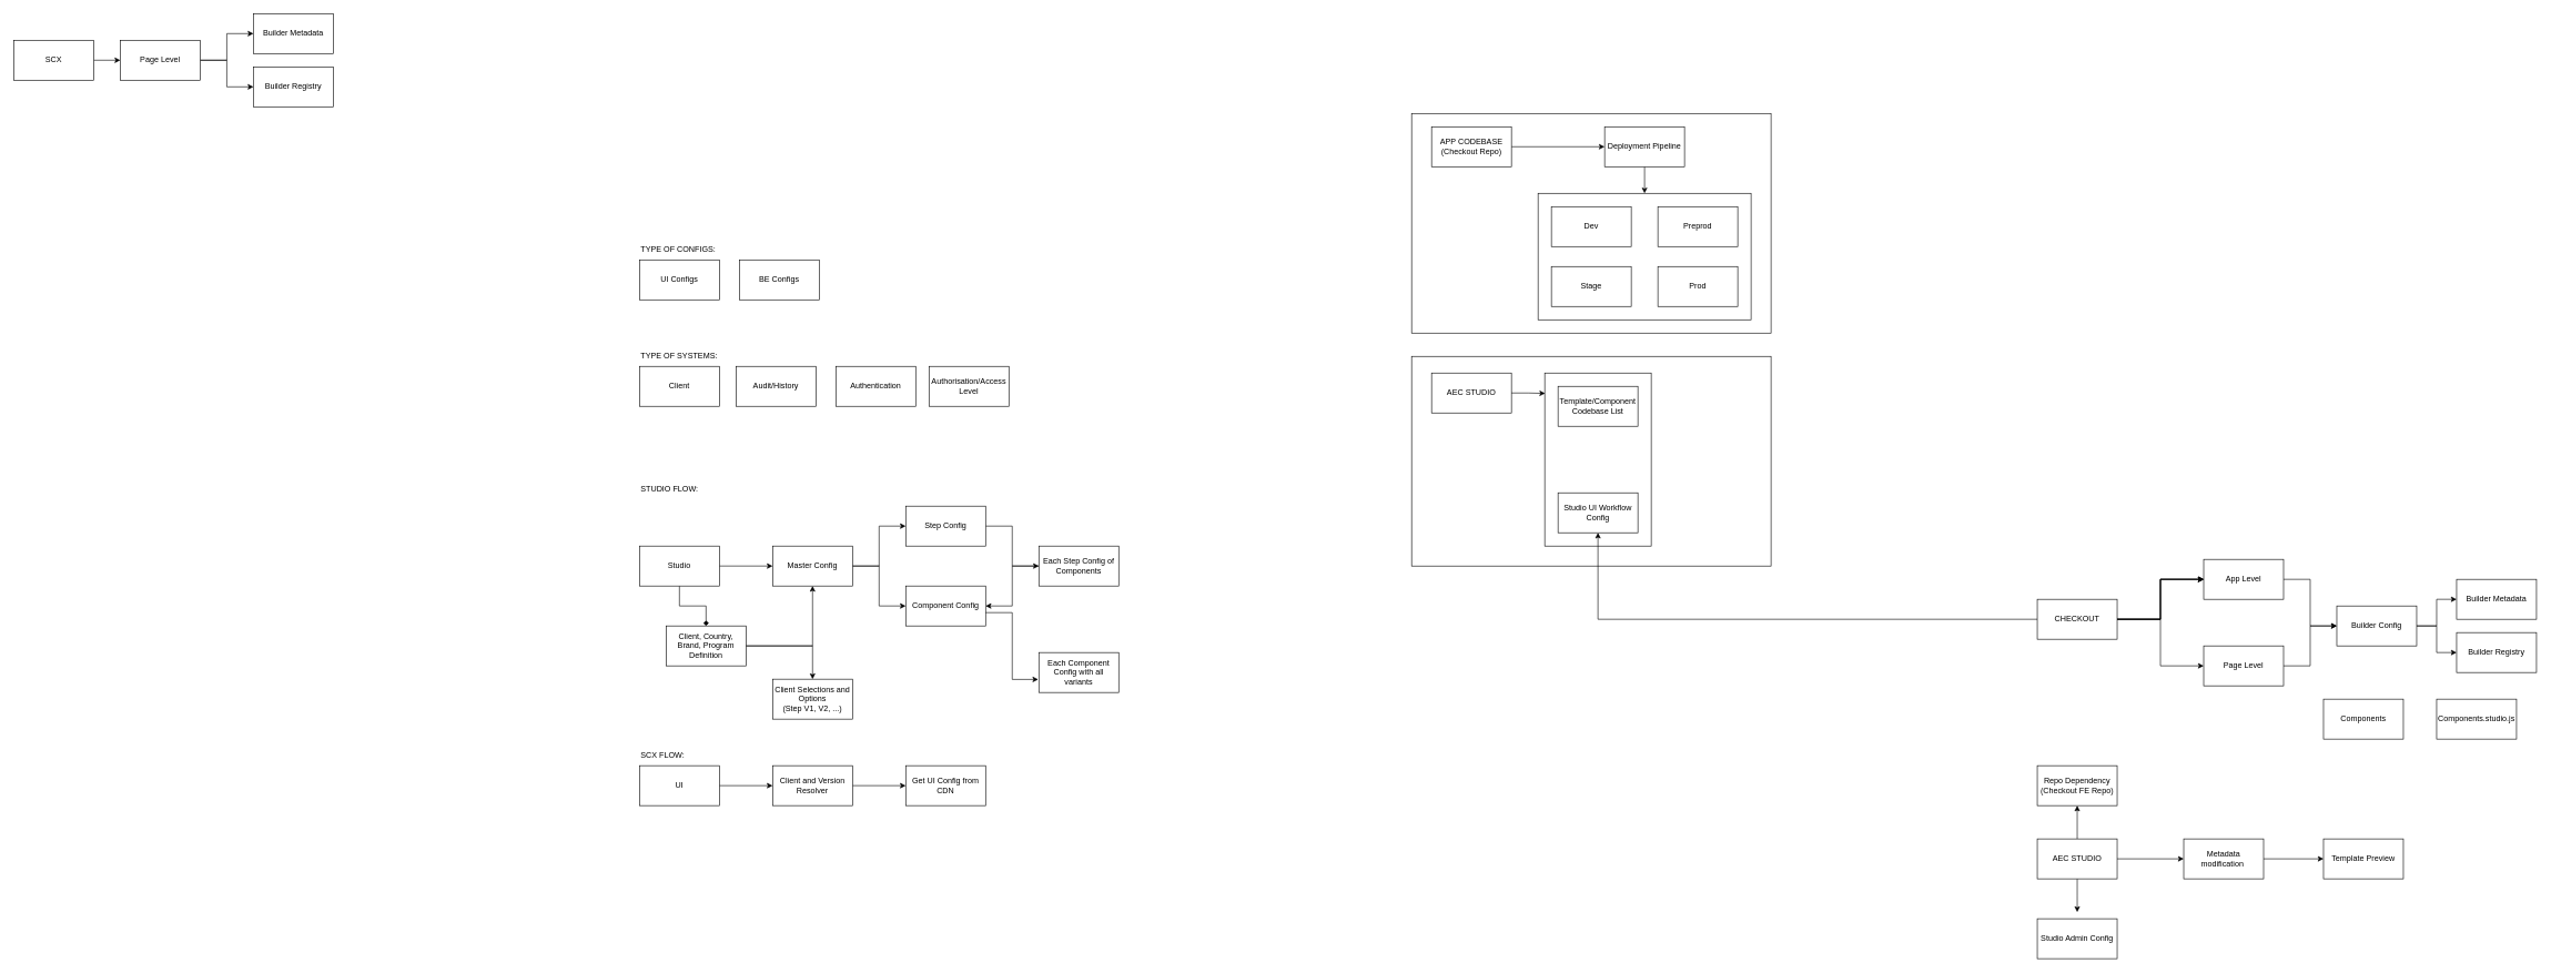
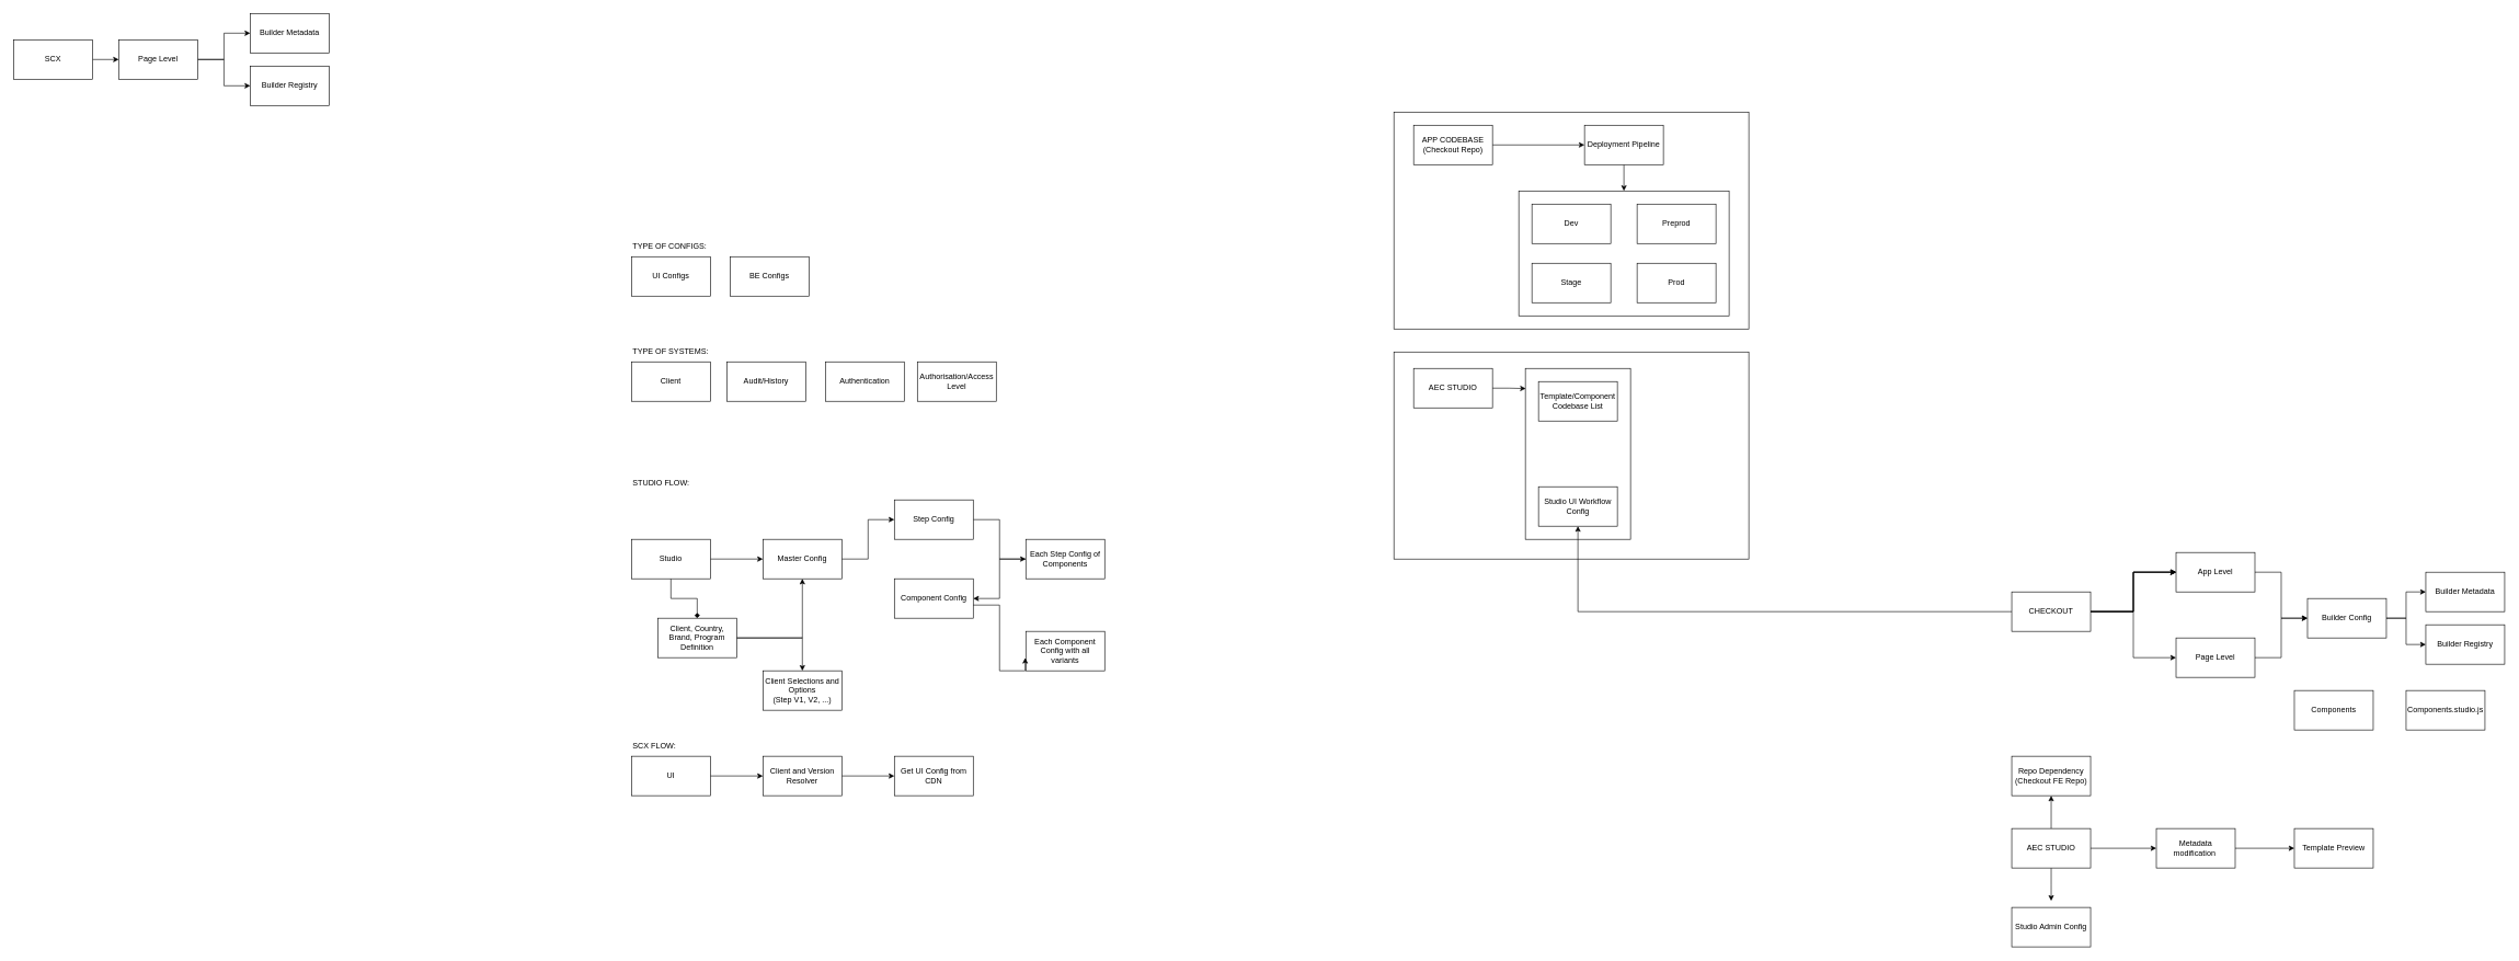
- <mxCell id="14" style="edgeStyle=orthogonalEdgeStyle;rounded=0;orthogonalLoop=1;jettySize=auto;html=1;entryX=0;entryY=0.5;entryDx=0;entryDy=0;" parent="1" source="15" target="18" edge="1"><mxGeometry relative="1" as="geometry" /></mxCell>
- <mxCell id="21" value="Each Component Config with all variants" style="rounded=0;whiteSpace=wrap;html=1;" parent="1" vertex="1"><mxGeometry x="1560" y="980" width="120" height="60" as="geometry" /></mxCell>
+ <mxCell id="21" value="Each Component Config with all variants" style="rounded=0;whiteSpace=wrap;html=1;" parent="1" vertex="1"><mxGeometry x="1560" y="960" width="120" height="60" as="geometry" /></mxCell>
